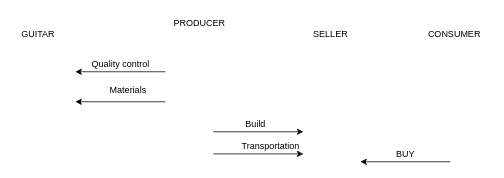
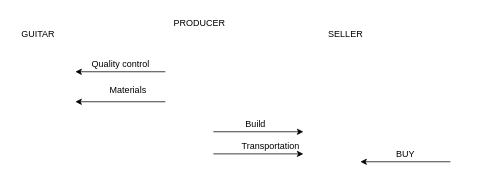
- <mxCell id="9" value="SELLER" style="text;html=1;align=center;verticalAlign=middle;resizable=0;points=[];autosize=1;strokeColor=none;fillColor=none;" parent="1" vertex="1"><mxGeometry x="410" y="35" width="60" height="20" as="geometry" /></mxCell>
+ <mxCell id="9" value="SELLER" style="text;html=1;align=center;verticalAlign=middle;resizable=0;points=[];autosize=1;strokeColor=none;fillColor=none;" parent="1" vertex="1"><mxGeometry x="430" y="35" width="60" height="20" as="geometry" /></mxCell>
- <mxCell id="4" value="CONSUMER&lt;br&gt;" style="text;html=1;align=center;verticalAlign=middle;resizable=0;points=[];autosize=1;strokeColor=none;fillColor=none;" parent="1" vertex="1"><mxGeometry x="560" y="35" width="90" height="20" as="geometry" /></mxCell>
